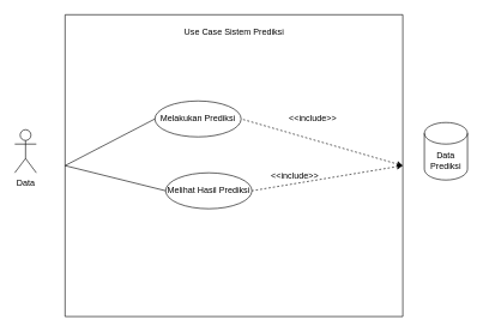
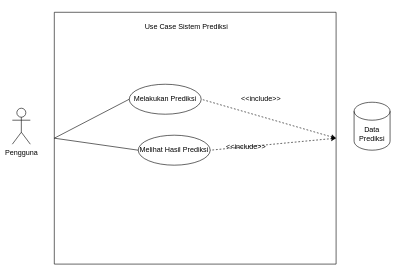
- <mxCell id="3" value="Use Case Sistem Prediksi" style="text;html=1;align=center;verticalAlign=middle;resizable=0;points=[];autosize=1;strokeColor=none;fillColor=none;" vertex="1" parent="2"><mxGeometry x="155" y="10" width="160" height="30" as="geometry" /></mxCell>
+ <mxCell id="3" value="Use Case Sistem Prediksi" style="text;html=1;align=center;verticalAlign=middle;resizable=0;points=[];autosize=1;strokeColor=none;fillColor=none;" vertex="1" parent="2"><mxGeometry x="140" y="10" width="160" height="30" as="geometry" /></mxCell>
- <mxCell id="11" value="Data" style="shape=umlActor;verticalLabelPosition=bottom;verticalAlign=top;html=1;outlineConnect=0;" vertex="1" parent="1"><mxGeometry x="20" y="180" width="30" height="60" as="geometry" /></mxCell>
+ <mxCell id="11" value="Pengguna" style="shape=umlActor;verticalLabelPosition=bottom;verticalAlign=top;html=1;outlineConnect=0;" vertex="1" parent="1"><mxGeometry x="20" y="180" width="30" height="60" as="geometry" /></mxCell>
- <mxCell id="5" value="Melihat Hasil Prediksi" style="ellipse;whiteSpace=wrap;html=1;" vertex="1" parent="2"><mxGeometry x="140" y="220" width="120" height="50" as="geometry" /></mxCell>
+ <mxCell id="5" value="Melihat Hasil Prediksi" style="ellipse;whiteSpace=wrap;html=1;" vertex="1" parent="2"><mxGeometry x="140" y="205" width="120" height="50" as="geometry" /></mxCell>
